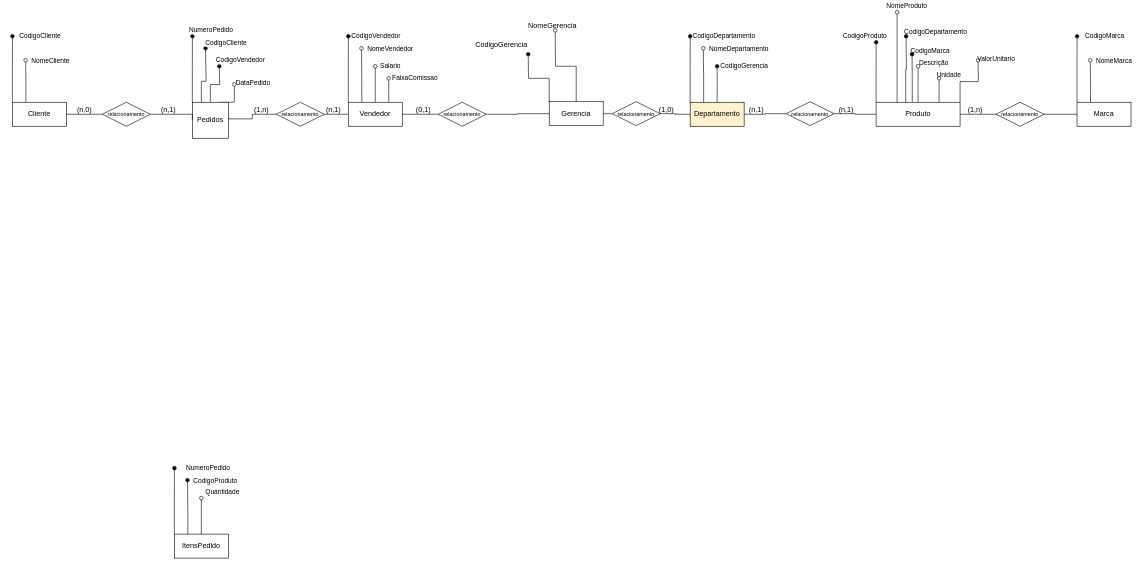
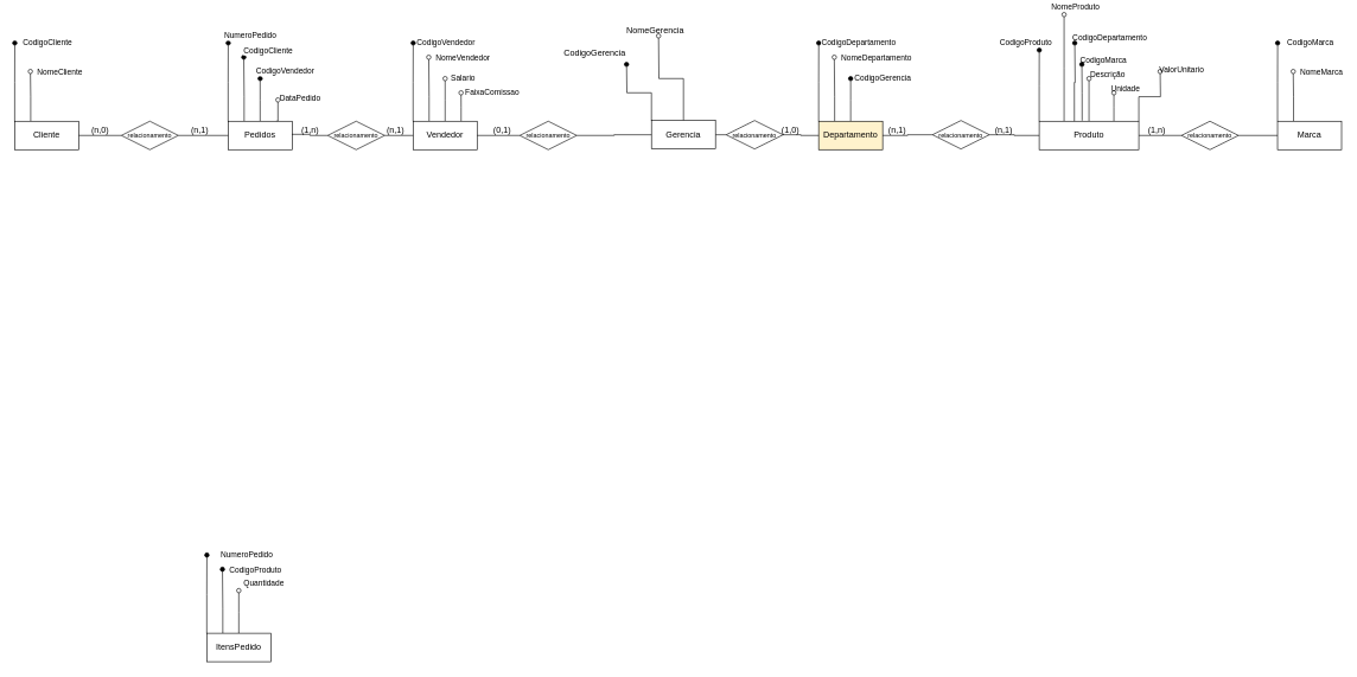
- <mxCell id="54" value="Pedidos" style="whiteSpace=wrap;html=1;align=center;" vertex="1" parent="1"><mxGeometry x="320" y="170" width="60" height="60" as="geometry" /></mxCell>
+ <mxCell id="54" value="Pedidos" style="whiteSpace=wrap;html=1;align=center;" vertex="1" parent="1"><mxGeometry x="320" y="170" width="90" height="40" as="geometry" /></mxCell>
